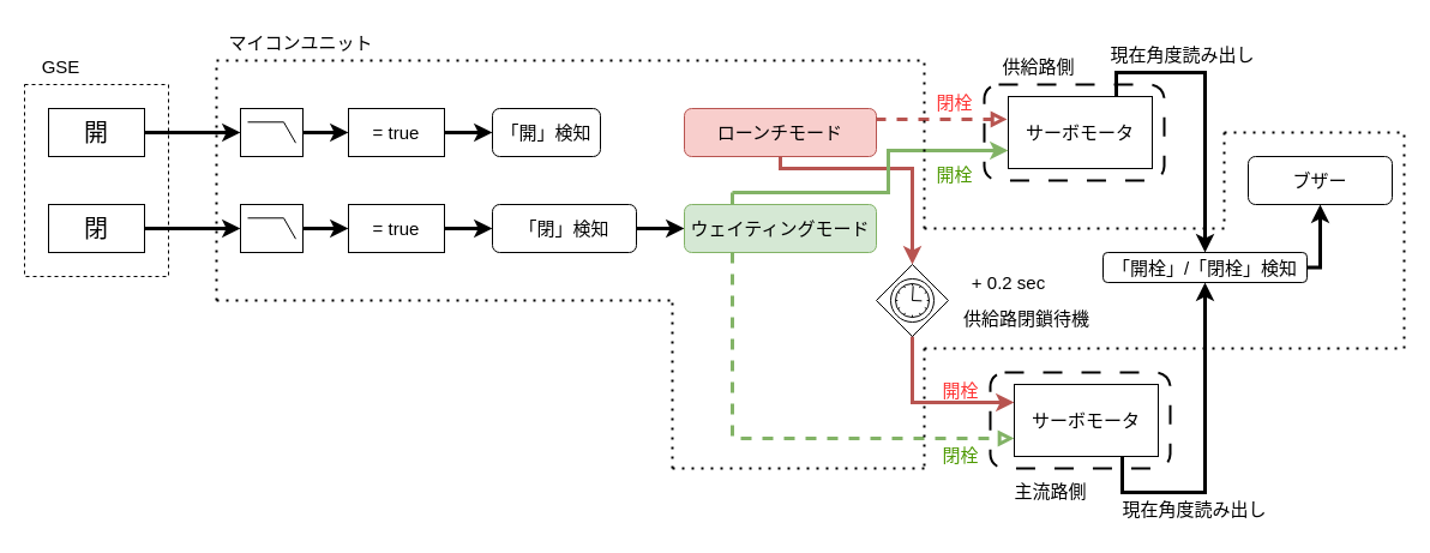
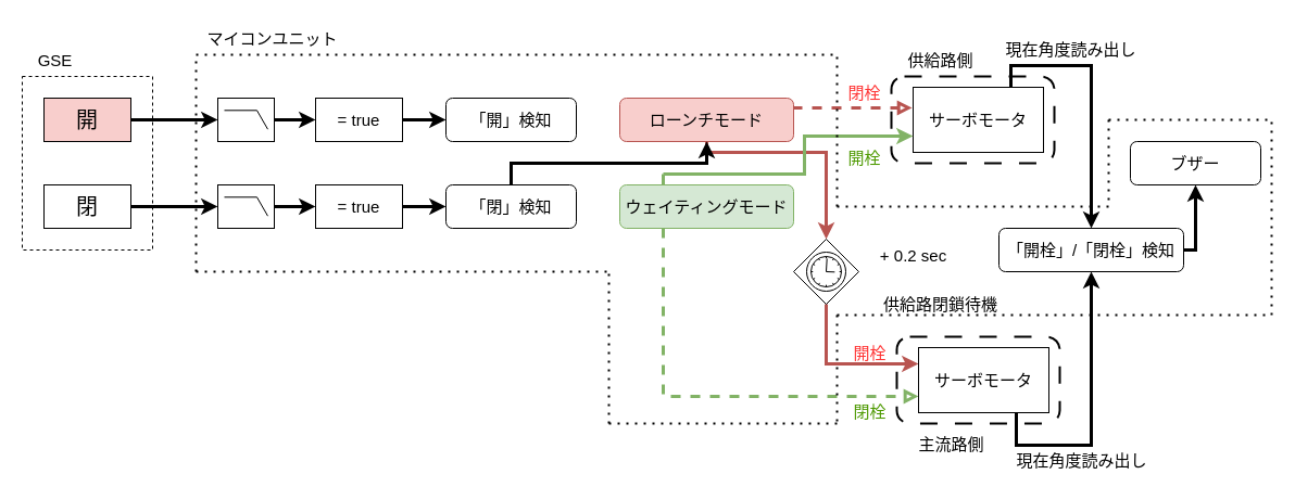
- <mxCell id="7" value="&lt;font style=&quot;font-size: 20px;&quot;&gt;開&lt;/font&gt;" style="rounded=0;whiteSpace=wrap;html=1;" vertex="1" parent="1"><mxGeometry x="40" y="90" width="80" height="40" as="geometry" /></mxCell>
+ <mxCell id="7" value="&lt;font style=&quot;font-size: 20px;&quot;&gt;開&lt;/font&gt;" style="rounded=0;whiteSpace=wrap;html=1;fillColor=#f8cecc;" vertex="1" parent="1"><mxGeometry x="40" y="90" width="80" height="40" as="geometry" /></mxCell>
- <mxCell id="16" value="「開」検知" style="rounded=1;whiteSpace=wrap;html=1;fontSize=15;fillColor=default;" vertex="1" parent="1"><mxGeometry x="410" y="90" width="90" height="40" as="geometry" /></mxCell>
+ <mxCell id="16" value="「開」検知" style="rounded=1;whiteSpace=wrap;html=1;fontSize=15;fillColor=default;" vertex="1" parent="1"><mxGeometry x="410" y="90" width="120" height="40" as="geometry" /></mxCell>
- <mxCell id="26" style="edgeStyle=elbowEdgeStyle;rounded=0;elbow=vertical;html=1;entryX=0;entryY=0.5;entryDx=0;entryDy=0;strokeWidth=3;fontSize=15;endArrow=classic;endFill=1;" edge="1" parent="1" source="27" target="30"><mxGeometry relative="1" as="geometry" /></mxCell>
+ <mxCell id="26" style="edgeStyle=elbowEdgeStyle;rounded=0;elbow=vertical;html=1;strokeWidth=3;fontSize=15;endArrow=classic;endFill=1;" edge="1" parent="1" source="27" target="19"><mxGeometry relative="1" as="geometry" /></mxCell>
- <mxCell id="39" value="「開栓」/「閉栓」検知" style="rounded=1;whiteSpace=wrap;html=1;fontSize=15;fillColor=default;" vertex="1" parent="1"><mxGeometry x="919" y="210" width="170" height="25" as="geometry" /></mxCell>
+ <mxCell id="39" value="「開栓」/「閉栓」検知" style="rounded=1;whiteSpace=wrap;html=1;fontSize=15;fillColor=default;" vertex="1" parent="1"><mxGeometry x="919" y="210" width="170" height="40" as="geometry" /></mxCell>
- <mxCell id="34" value="供給路閉鎖待機" style="text;html=1;align=center;verticalAlign=middle;resizable=0;points=[];autosize=1;strokeColor=none;fillColor=none;fontSize=15;" vertex="1" parent="1"><mxGeometry x="790" y="250" width="130" height="30" as="geometry" /></mxCell>
+ <mxCell id="34" value="供給路閉鎖待機" style="text;html=1;align=center;verticalAlign=middle;resizable=0;points=[];autosize=1;strokeColor=none;fillColor=none;fontSize=15;" vertex="1" parent="1"><mxGeometry x="800" y="265" width="130" height="30" as="geometry" /></mxCell>
